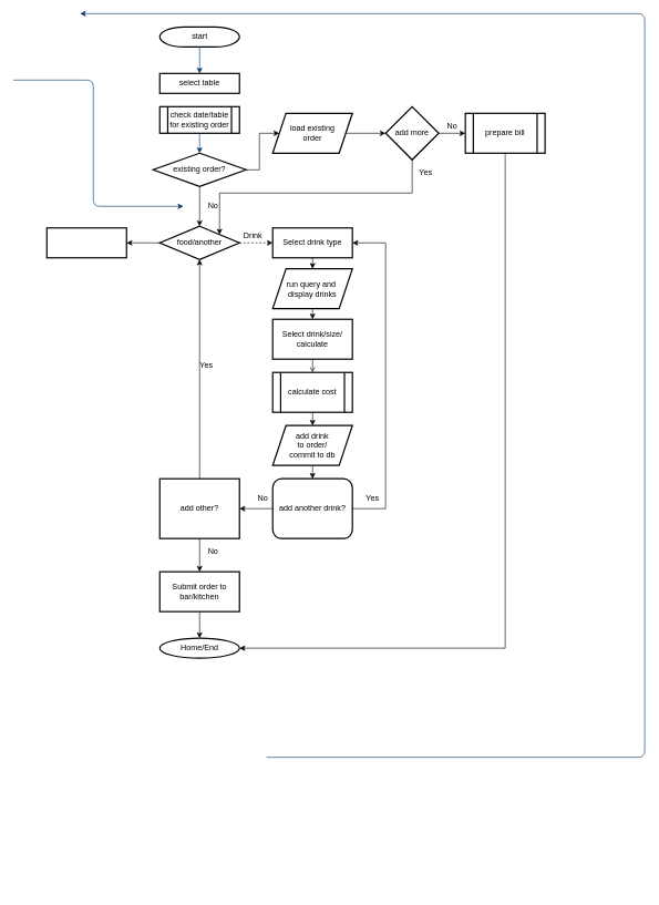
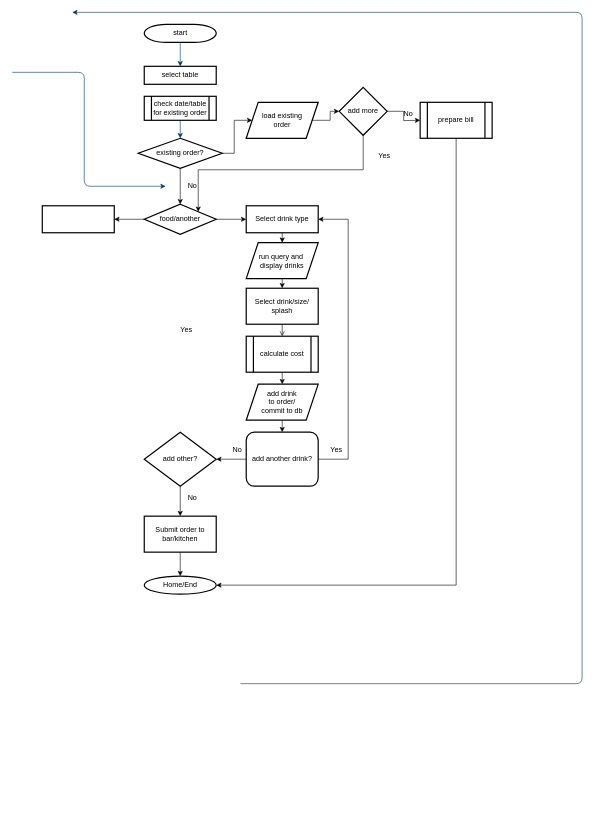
- <mxCell id="44" value="add more" style="rhombus;whiteSpace=wrap;html=1;strokeWidth=2;" vertex="1" parent="1"><mxGeometry x="580" y="160" width="80" height="80" as="geometry" /></mxCell>
+ <mxCell id="44" value="add more" style="rhombus;whiteSpace=wrap;html=1;strokeWidth=2;" vertex="1" parent="1"><mxGeometry x="565" y="145" width="80" height="80" as="geometry" /></mxCell>
- <mxCell id="14" value="Drink" style="text;html=1;align=center;verticalAlign=middle;resizable=0;points=[];autosize=1;strokeColor=none;fillColor=none;" vertex="1" parent="1"><mxGeometry x="360" y="345" width="40" height="20" as="geometry" /></mxCell>
- <mxCell id="8" style="edgeStyle=orthogonalEdgeStyle;rounded=0;orthogonalLoop=1;jettySize=auto;html=1;exitX=1;exitY=0.5;exitDx=0;exitDy=0;entryX=0;entryY=0.5;entryDx=0;entryDy=0;dashed=1;" edge="1" parent="1" source="10" target="13"><mxGeometry relative="1" as="geometry" /></mxCell>
+ <mxCell id="8" style="edgeStyle=orthogonalEdgeStyle;rounded=0;orthogonalLoop=1;jettySize=auto;html=1;exitX=1;exitY=0.5;exitDx=0;exitDy=0;entryX=0;entryY=0.5;entryDx=0;entryDy=0;" edge="1" parent="1" source="10" target="13"><mxGeometry relative="1" as="geometry" /></mxCell>
- <mxCell id="18" value="Select drink/size/&lt;br&gt;calculate" style="rounded=0;whiteSpace=wrap;html=1;strokeWidth=2;" vertex="1" parent="1"><mxGeometry x="410" y="480" width="120" height="60" as="geometry" /></mxCell>
+ <mxCell id="18" value="Select drink/size/&lt;br&gt;splash" style="rounded=0;whiteSpace=wrap;html=1;strokeWidth=2;" vertex="1" parent="1"><mxGeometry x="410" y="480" width="120" height="60" as="geometry" /></mxCell>
- <mxCell id="24" style="edgeStyle=orthogonalEdgeStyle;rounded=0;orthogonalLoop=1;jettySize=auto;html=1;exitX=0.5;exitY=0;exitDx=0;exitDy=0;entryX=0.5;entryY=1;entryDx=0;entryDy=0;" edge="1" parent="1" source="26" target="10"><mxGeometry relative="1" as="geometry" /></mxCell>
- <mxCell id="26" value="add other?" style="whiteSpace=wrap;html=1;strokeWidth=2;rounded=0;" vertex="1" parent="1"><mxGeometry x="240" y="720" width="120" height="90" as="geometry" /></mxCell>
+ <mxCell id="26" value="add other?" style="rhombus;whiteSpace=wrap;html=1;strokeWidth=2;" vertex="1" parent="1"><mxGeometry x="240" y="720" width="120" height="90" as="geometry" /></mxCell>
